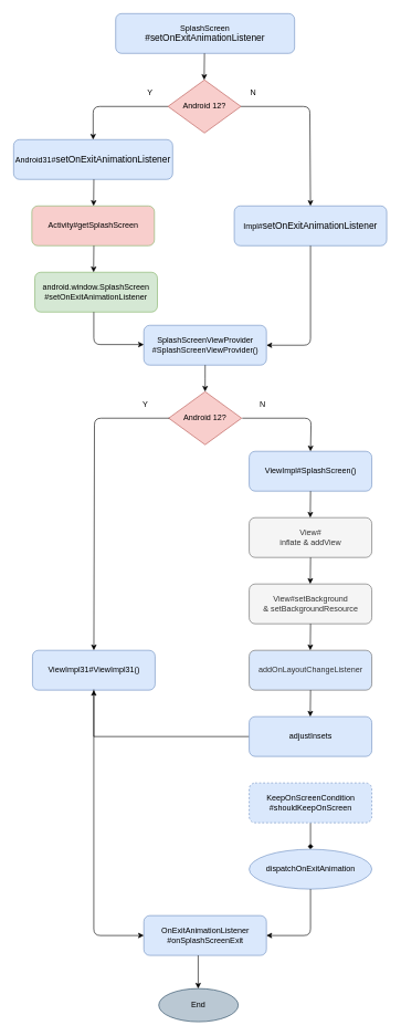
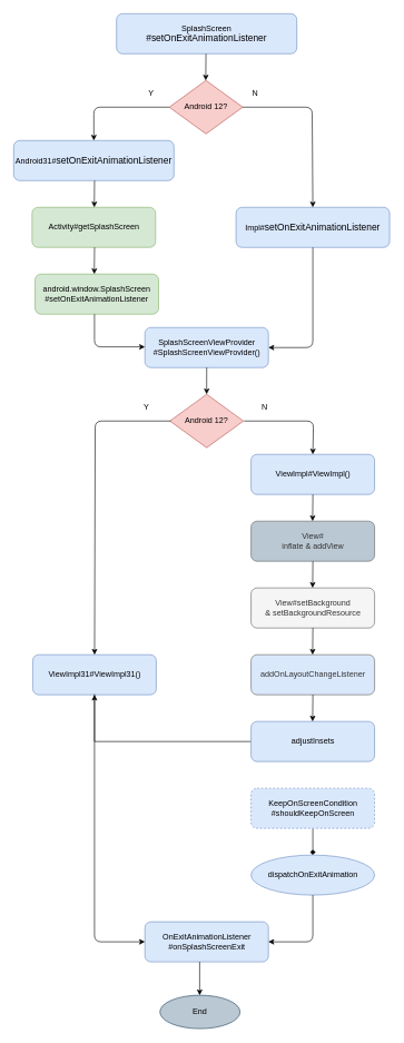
- <mxCell id="9" value="Activity#getSplashScreen" style="rounded=1;whiteSpace=wrap;html=1;fillColor=#f8cecc;strokeColor=#82b366;" parent="1" vertex="1"><mxGeometry x="47.5" y="310" width="185" height="60" as="geometry" /></mxCell>
+ <mxCell id="9" value="Activity#getSplashScreen" style="rounded=1;whiteSpace=wrap;html=1;fillColor=#d5e8d4;strokeColor=#82b366;" parent="1" vertex="1"><mxGeometry x="47.5" y="310" width="185" height="60" as="geometry" /></mxCell>
- <mxCell id="23" value="ViewImpl#SplashScreen()" style="rounded=1;whiteSpace=wrap;html=1;fillColor=#dae8fc;strokeColor=#6c8ebf;" parent="1" vertex="1"><mxGeometry x="375.5" y="680" width="185" height="60" as="geometry" /></mxCell>
+ <mxCell id="23" value="ViewImpl#ViewImpl()" style="rounded=1;whiteSpace=wrap;html=1;fillColor=#dae8fc;strokeColor=#6c8ebf;" parent="1" vertex="1"><mxGeometry x="375.5" y="680" width="185" height="60" as="geometry" /></mxCell>
- <mxCell id="24" value="View#&lt;br&gt;inflate &amp;amp; addView" style="rounded=1;whiteSpace=wrap;html=1;fillColor=#f5f5f5;strokeColor=#666666;fontColor=#333333;" parent="1" vertex="1"><mxGeometry x="375.5" y="780" width="185" height="60" as="geometry" /></mxCell>
+ <mxCell id="24" value="View#&lt;br&gt;inflate &amp;amp; addView" style="rounded=1;whiteSpace=wrap;html=1;fillColor=#bac8d3;strokeColor=#666666;fontColor=#333333;" parent="1" vertex="1"><mxGeometry x="375.5" y="780" width="185" height="60" as="geometry" /></mxCell>
